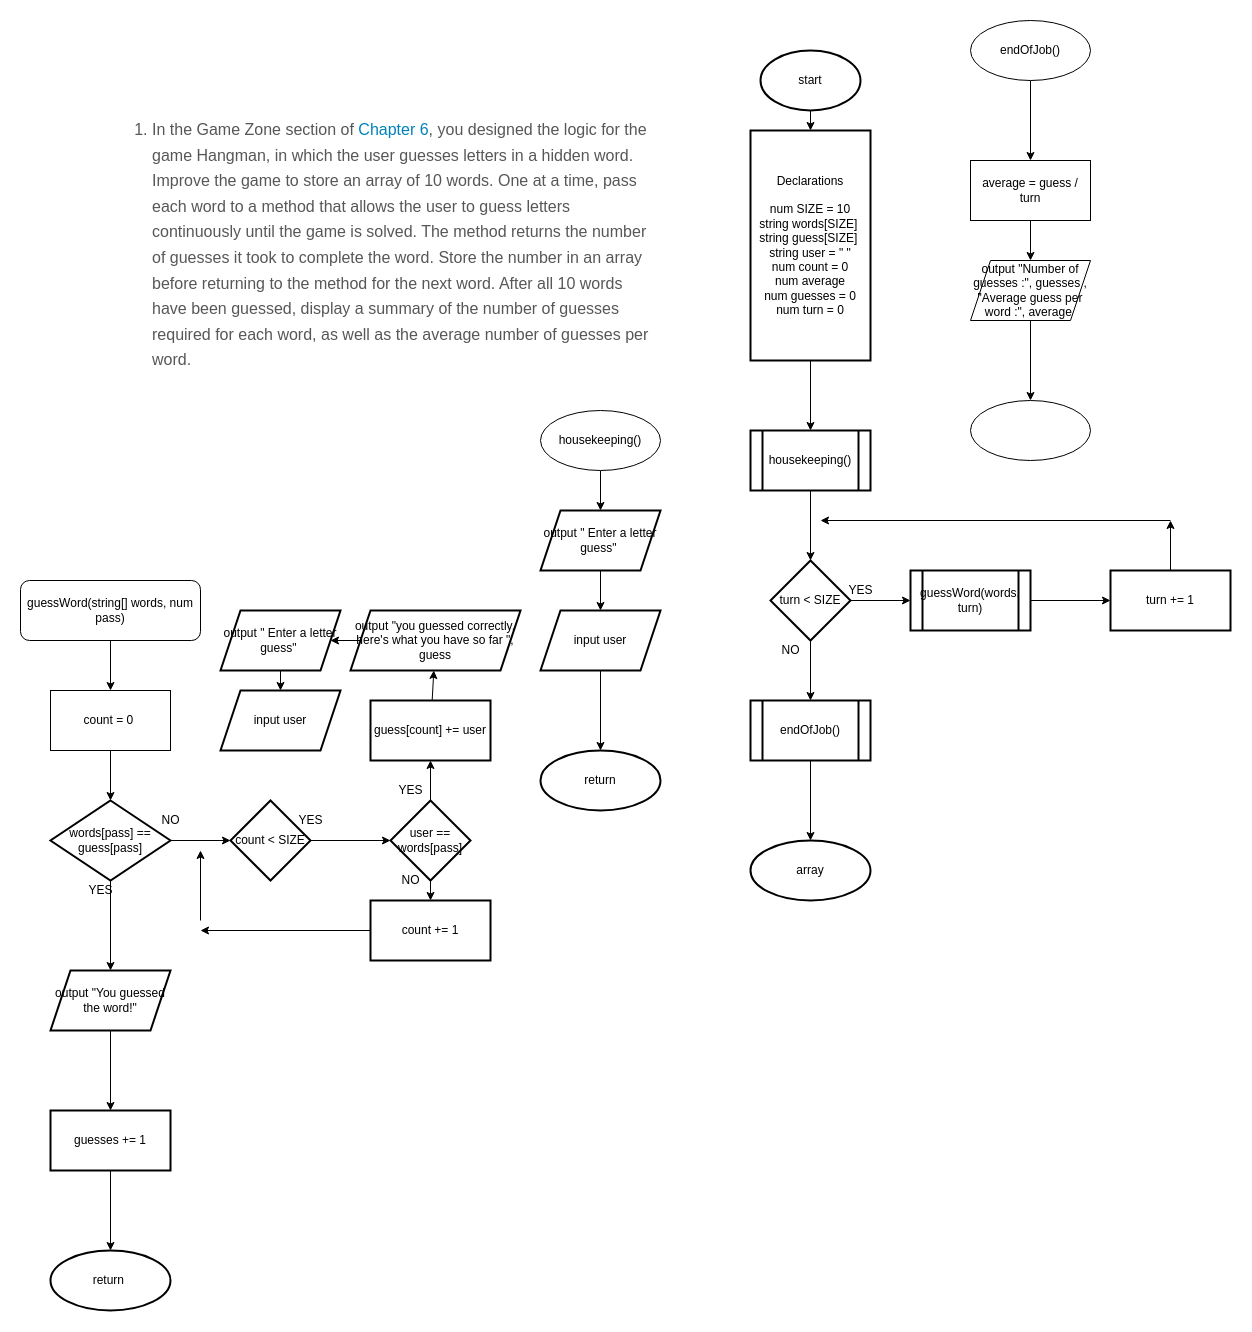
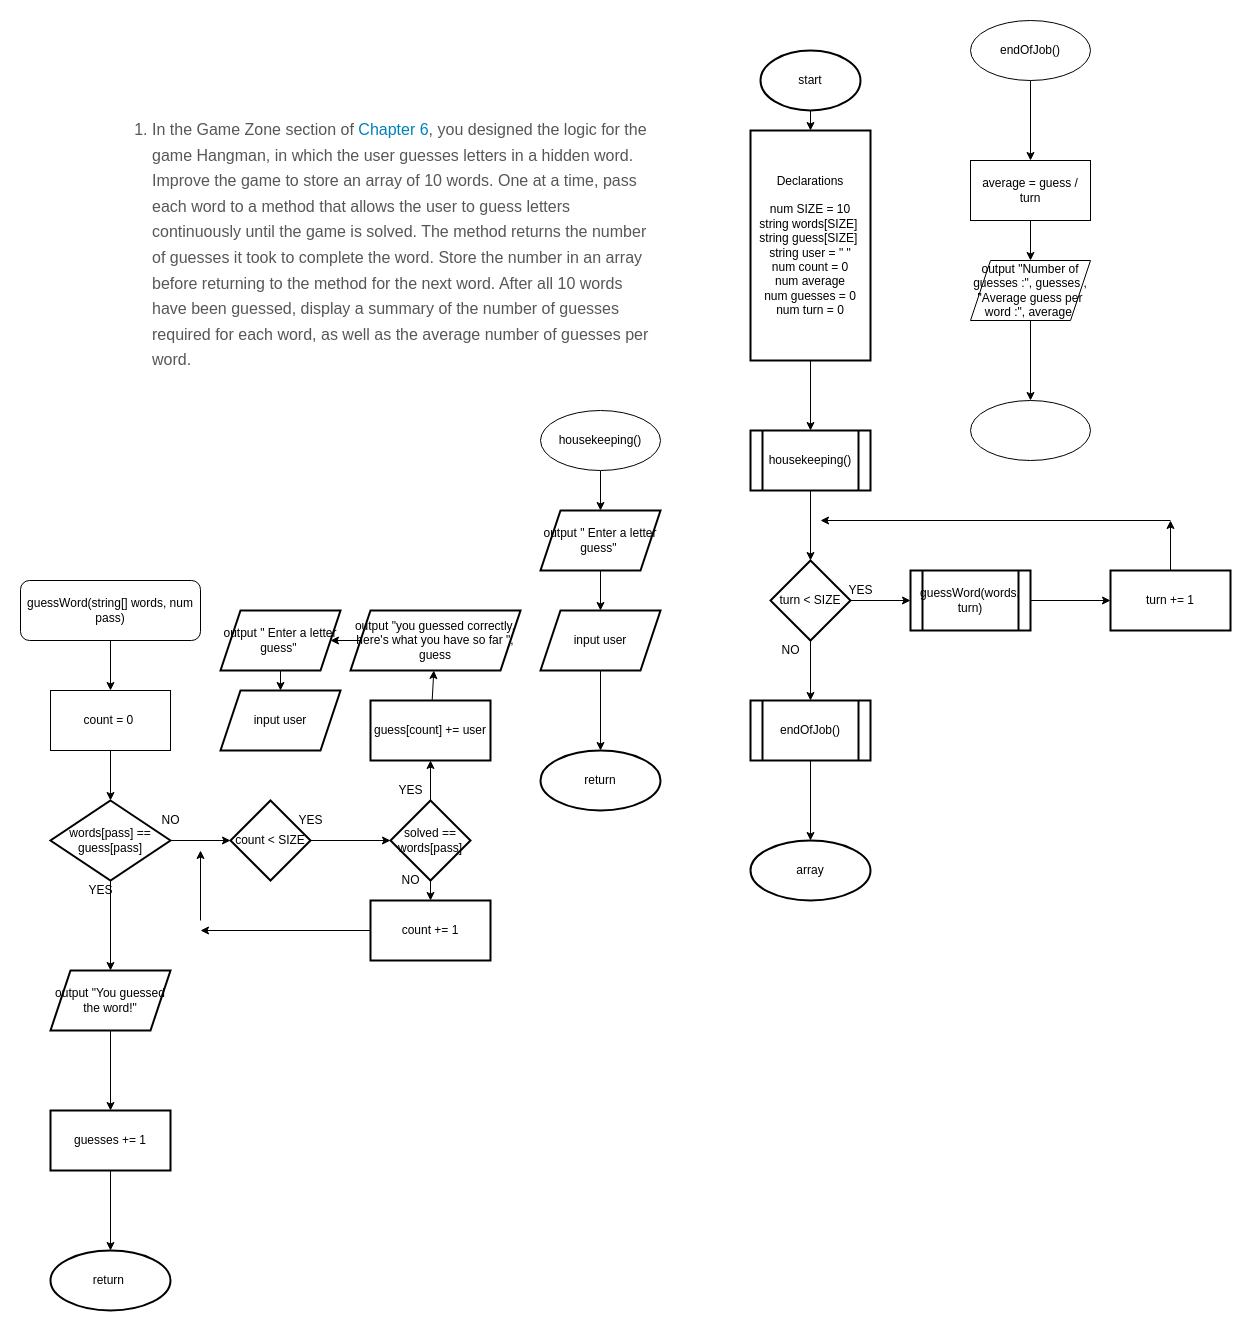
- <mxCell id="19" value="user == words[pass]" style="rhombus;whiteSpace=wrap;html=1;strokeWidth=2;" vertex="1" parent="1"><mxGeometry x="390" y="800" width="80" height="80" as="geometry" /></mxCell>
+ <mxCell id="19" value="solved == words[pass]" style="rhombus;whiteSpace=wrap;html=1;strokeWidth=2;" vertex="1" parent="1"><mxGeometry x="390" y="800" width="80" height="80" as="geometry" /></mxCell>
